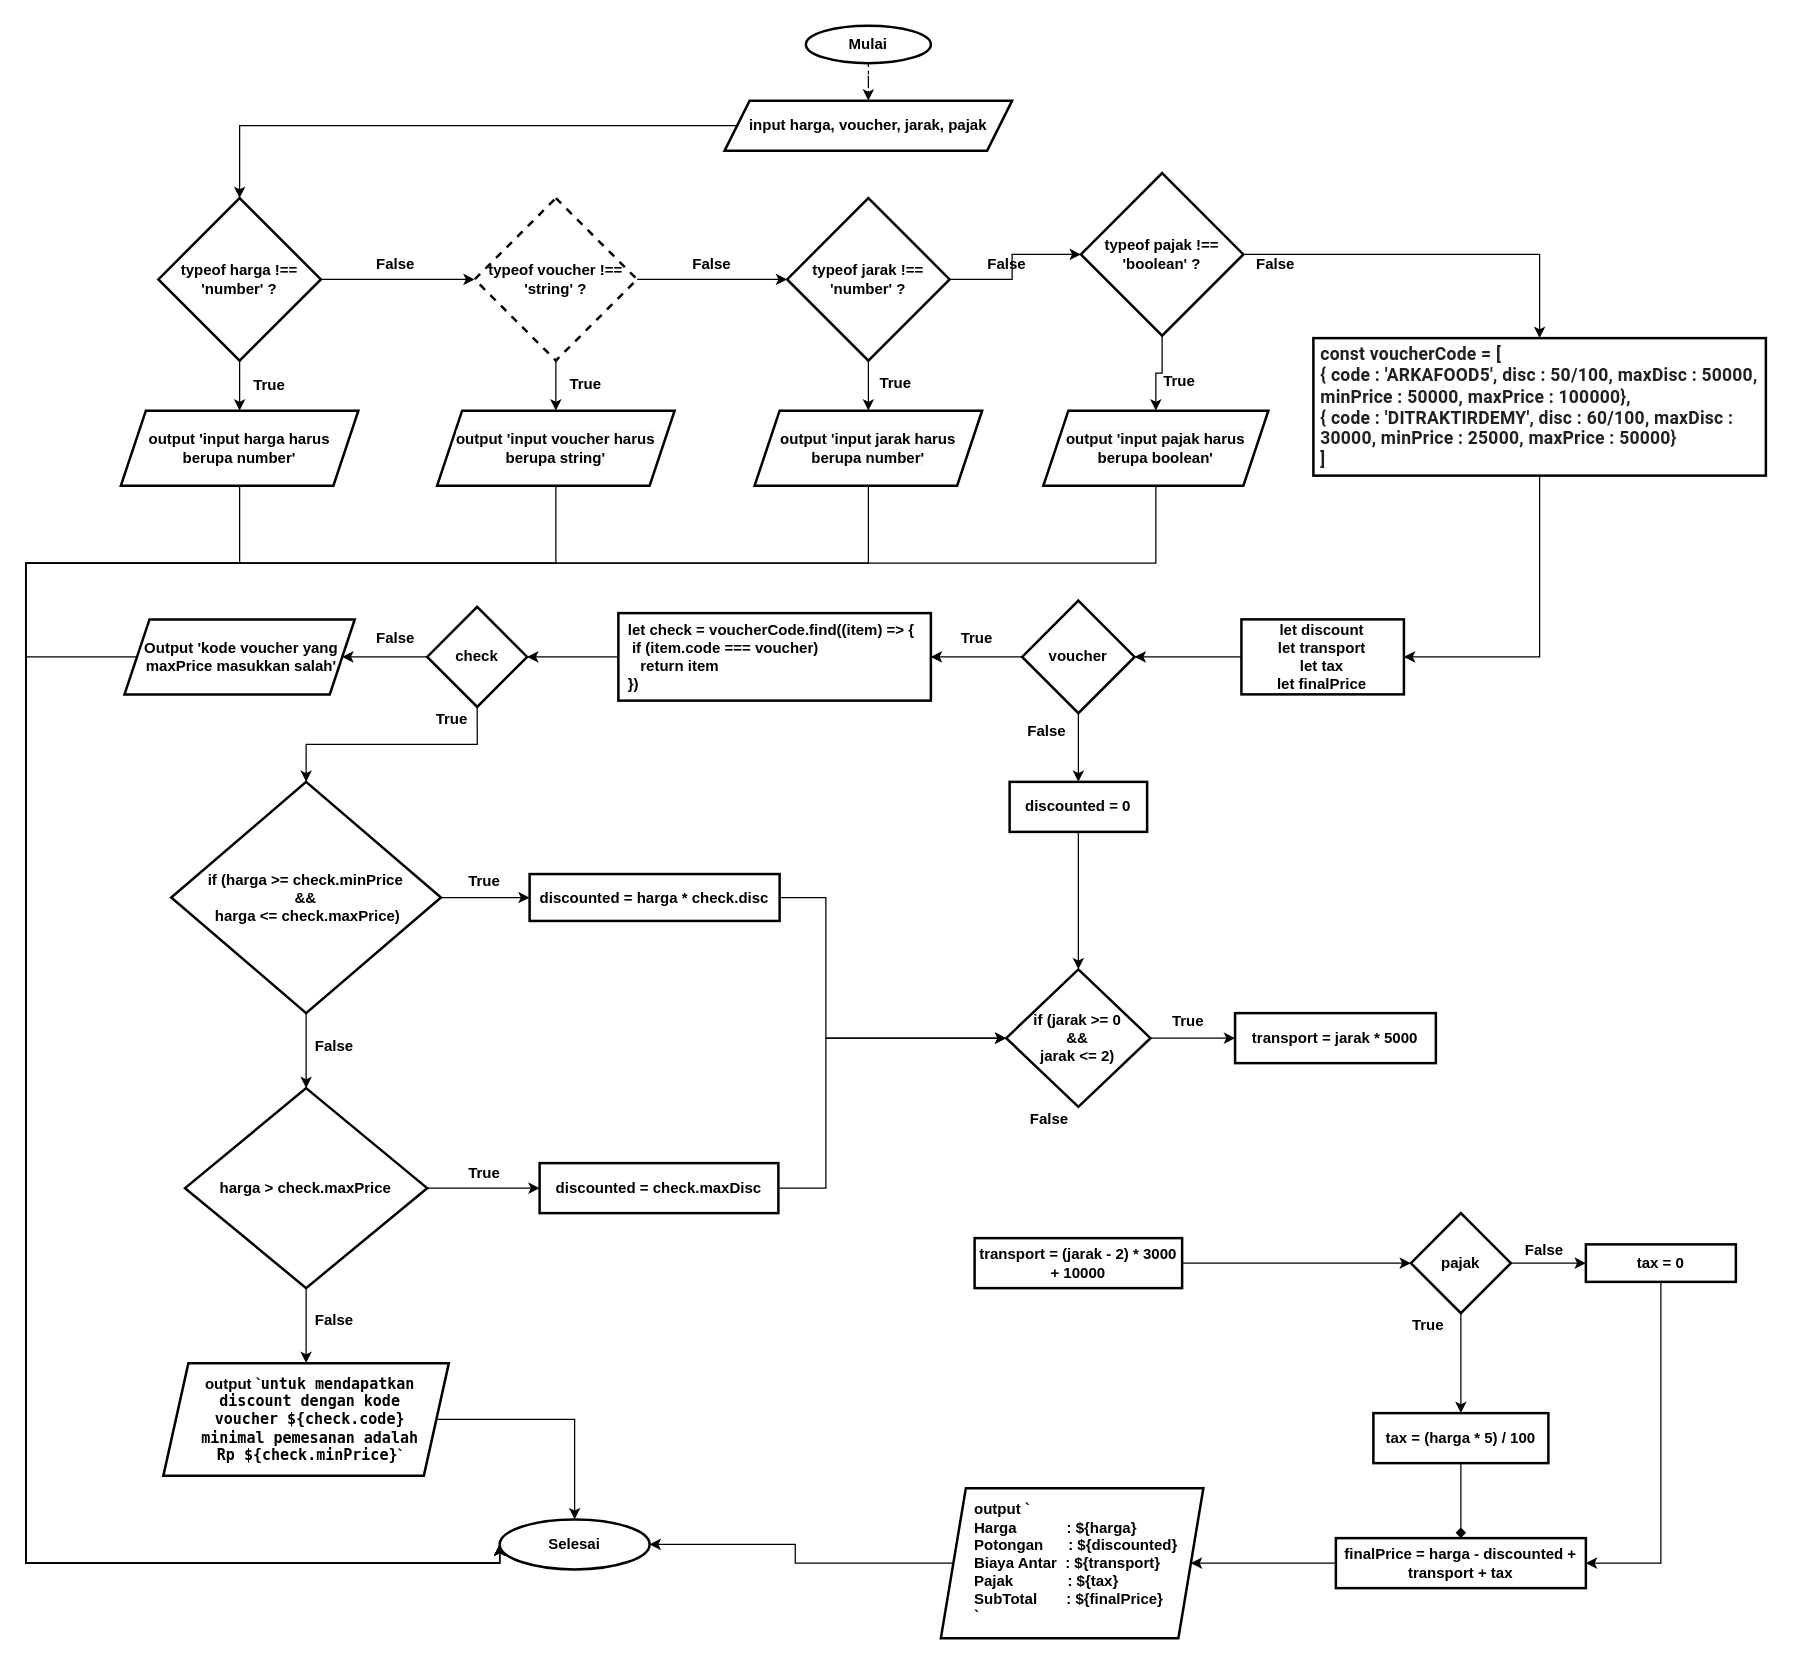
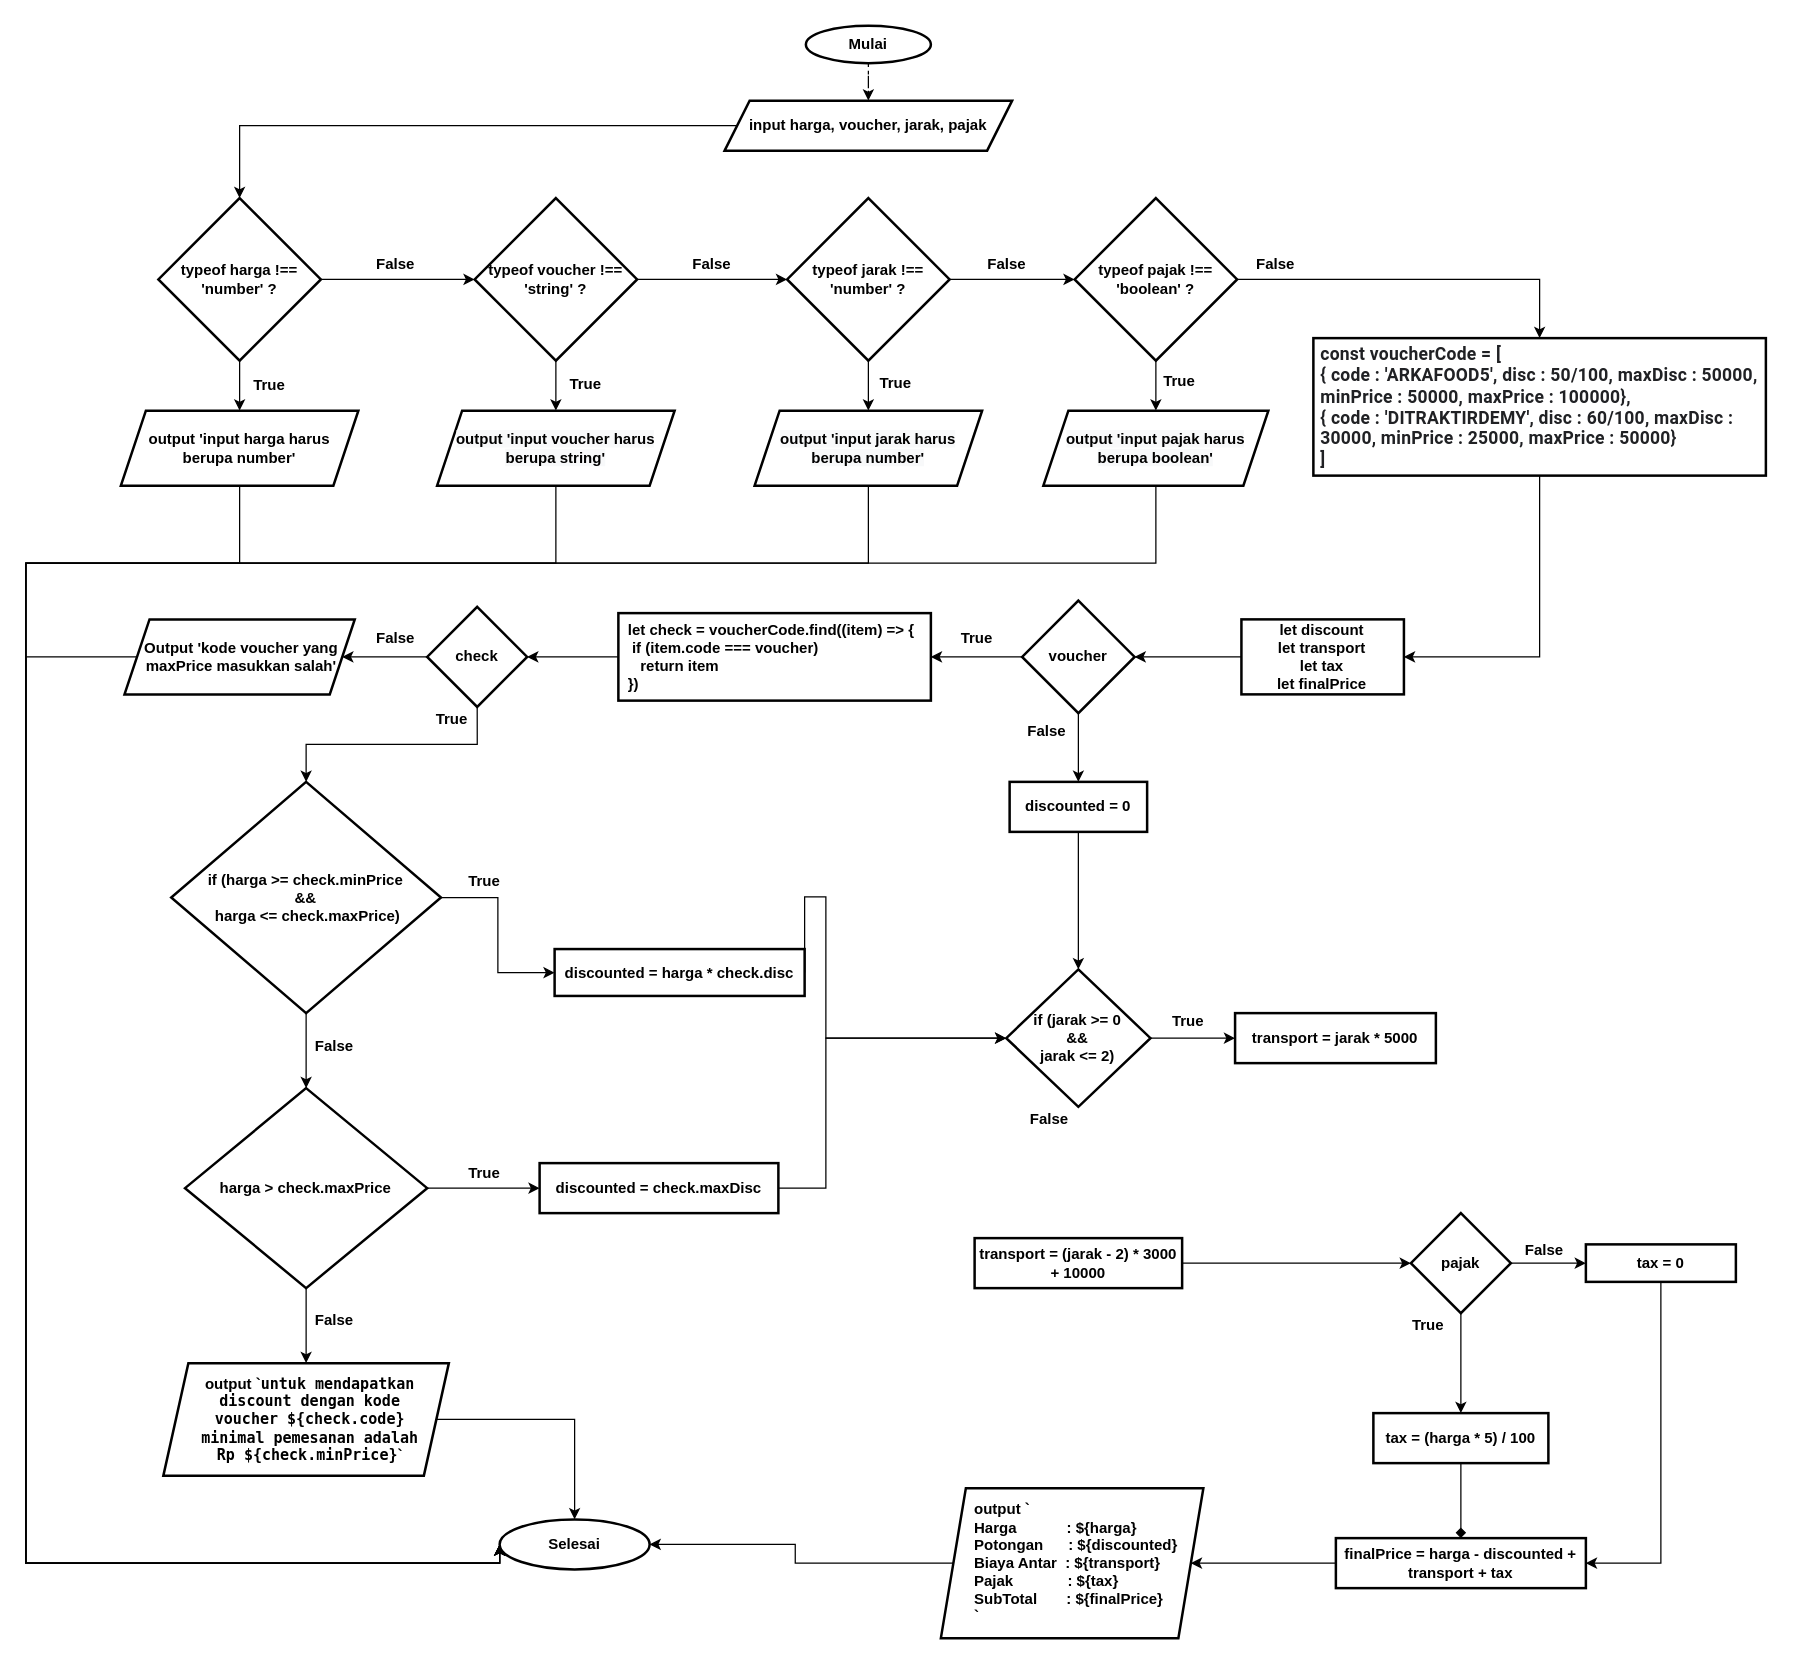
- <mxCell id="17" value="typeof pajak !== 'boolean' ?" style="rhombus;whiteSpace=wrap;html=1;fontStyle=1;strokeWidth=2;" vertex="1" parent="1"><mxGeometry x="864" y="138" width="130" height="130" as="geometry" /></mxCell>
+ <mxCell id="17" value="typeof pajak !== 'boolean' ?" style="rhombus;whiteSpace=wrap;html=1;fontStyle=1;strokeWidth=2;" vertex="1" parent="1"><mxGeometry x="859" y="158" width="130" height="130" as="geometry" /></mxCell>
- <mxCell id="11" value="typeof voucher !== 'string' ?" style="rhombus;whiteSpace=wrap;html=1;fontStyle=1;strokeWidth=2;dashed=1;" vertex="1" parent="1"><mxGeometry x="379" y="158" width="130" height="130" as="geometry" /></mxCell>
+ <mxCell id="11" value="typeof voucher !== 'string' ?" style="rhombus;whiteSpace=wrap;html=1;fontStyle=1;strokeWidth=2;" vertex="1" parent="1"><mxGeometry x="379" y="158" width="130" height="130" as="geometry" /></mxCell>
- <mxCell id="52" value="discounted = harga * check.disc" style="whiteSpace=wrap;html=1;fontStyle=1;strokeWidth=2;spacingLeft=0;" vertex="1" parent="1"><mxGeometry x="422.99" y="698.75" width="200.01" height="37.5" as="geometry" /></mxCell>
+ <mxCell id="52" value="discounted = harga * check.disc" style="whiteSpace=wrap;html=1;fontStyle=1;strokeWidth=2;spacingLeft=0;" vertex="1" parent="1"><mxGeometry x="442.99" y="758.75" width="200.01" height="37.5" as="geometry" /></mxCell>
